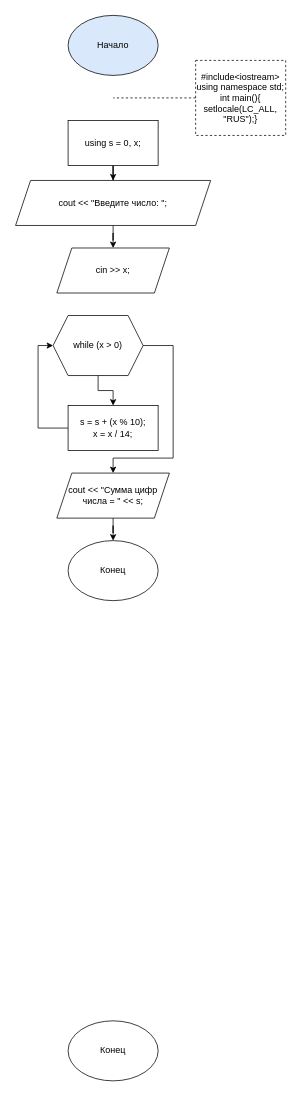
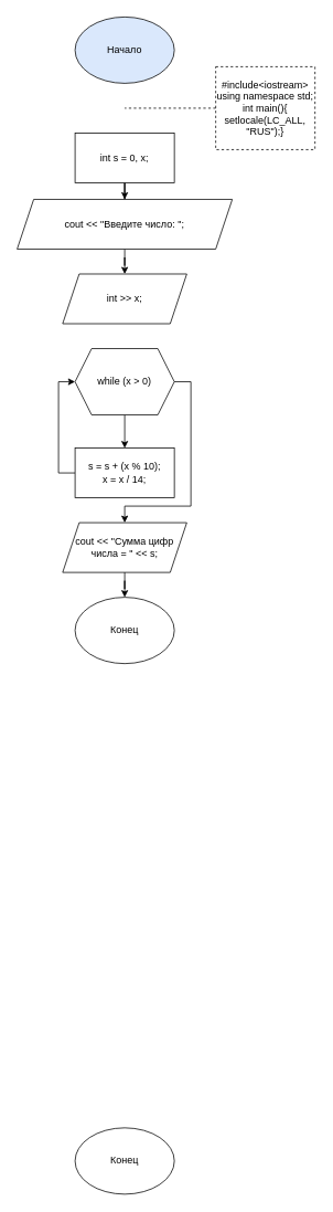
- <mxCell id="4" value="&lt;span&gt;&#09;&lt;/span&gt;using s = 0, x;" style="rounded=0;whiteSpace=wrap;html=1;align=center;" vertex="1" parent="1"><mxGeometry x="90" y="160" width="120" height="60" as="geometry" /></mxCell>
+ <mxCell id="4" value="&lt;span&gt;&#09;&lt;/span&gt;int s = 0, x;" style="rounded=0;whiteSpace=wrap;html=1;align=center;" vertex="1" parent="1"><mxGeometry x="90" y="160" width="120" height="60" as="geometry" /></mxCell>
- <mxCell id="9" value="&lt;span&gt;&#09;&lt;/span&gt;cin &amp;gt;&amp;gt; x;" style="shape=parallelogram;perimeter=parallelogramPerimeter;whiteSpace=wrap;html=1;fixedSize=1;" vertex="1" parent="1"><mxGeometry x="75" y="330" width="150" height="60" as="geometry" /></mxCell>
+ <mxCell id="9" value="&lt;span&gt;&#09;&lt;/span&gt;int &amp;gt;&amp;gt; x;" style="shape=parallelogram;perimeter=parallelogramPerimeter;whiteSpace=wrap;html=1;fixedSize=1;" vertex="1" parent="1"><mxGeometry x="75" y="330" width="150" height="60" as="geometry" /></mxCell>
- <mxCell id="13" value="&lt;span&gt;&#09;&lt;/span&gt;while (x &amp;gt; 0)" style="shape=hexagon;perimeter=hexagonPerimeter2;whiteSpace=wrap;html=1;fixedSize=1;" vertex="1" parent="1"><mxGeometry x="70" y="420" width="120" height="80" as="geometry" /></mxCell>
+ <mxCell id="13" value="&lt;span&gt;&#09;&lt;/span&gt;while (x &amp;gt; 0)" style="shape=hexagon;perimeter=hexagonPerimeter2;whiteSpace=wrap;html=1;fixedSize=1;" vertex="1" parent="1"><mxGeometry x="90" y="420" width="120" height="80" as="geometry" /></mxCell>
